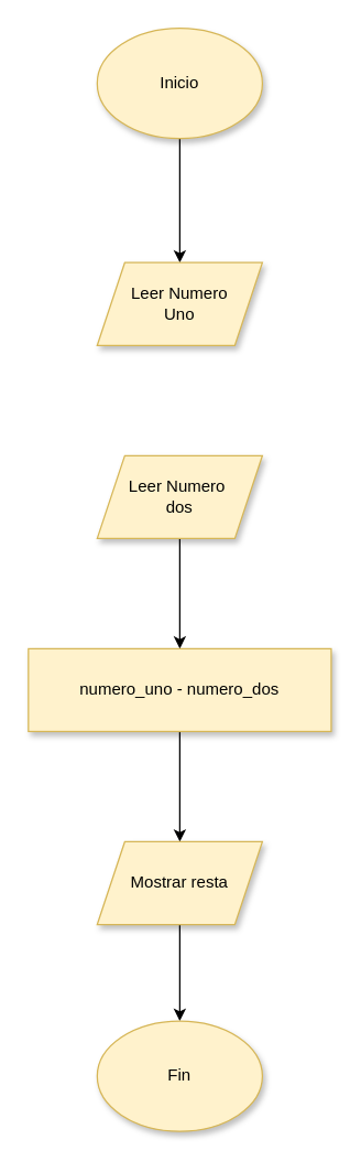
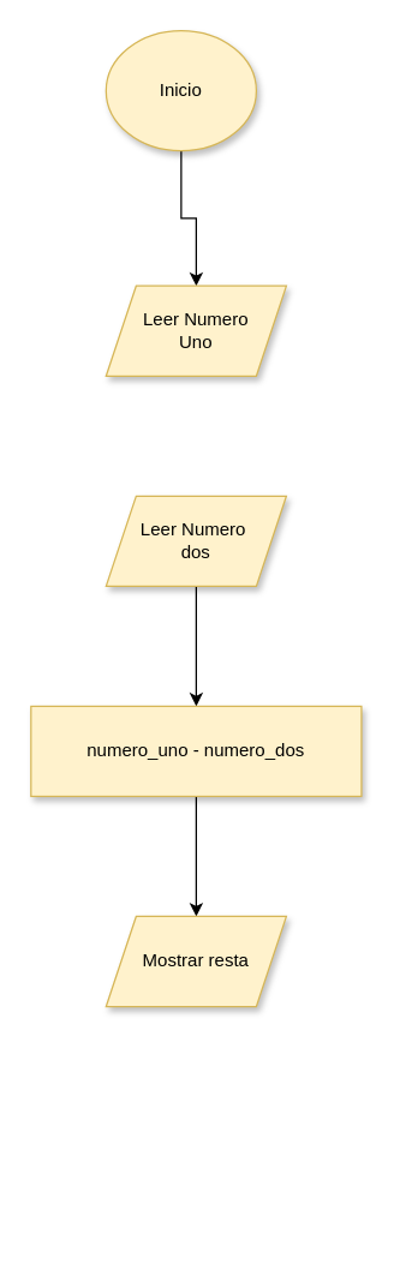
- <mxCell id="3" value="Inicio" style="ellipse;whiteSpace=wrap;html=1;fillColor=#fff2cc;strokeColor=#d6b656;shadow=1;" parent="1" vertex="1"><mxGeometry x="70" y="20" width="120" height="80" as="geometry" /></mxCell>
+ <mxCell id="3" value="Inicio" style="ellipse;whiteSpace=wrap;html=1;fillColor=#fff2cc;strokeColor=#d6b656;shadow=1;" parent="1" vertex="1"><mxGeometry x="70" y="20" width="100" height="80" as="geometry" /></mxCell>
- <mxCell id="9" value="" style="edgeStyle=orthogonalEdgeStyle;rounded=0;orthogonalLoop=1;jettySize=auto;html=1;" parent="1" source="10" target="11" edge="1"><mxGeometry relative="1" as="geometry" /></mxCell>
- <mxCell id="11" value="Fin" style="ellipse;whiteSpace=wrap;html=1;shadow=1;strokeColor=#d6b656;fillColor=#fff2cc;" parent="1" vertex="1"><mxGeometry x="70" y="740" width="120" height="80" as="geometry" /></mxCell>
